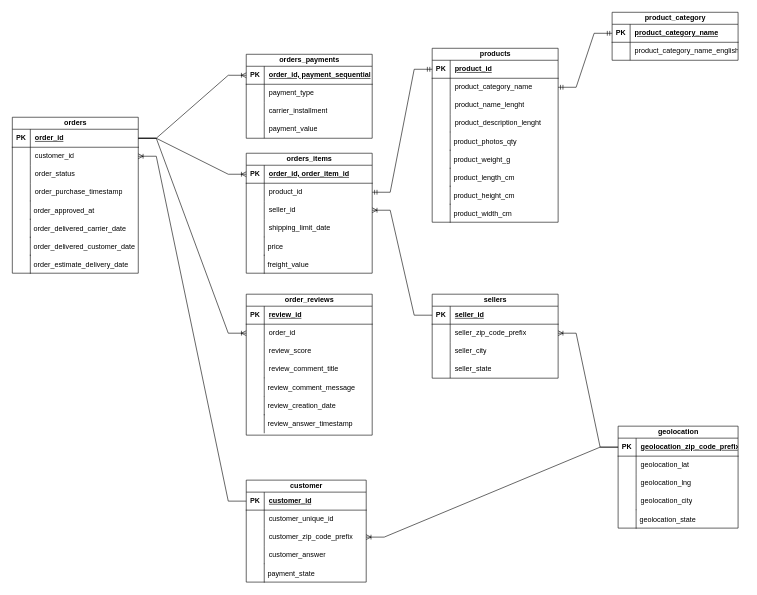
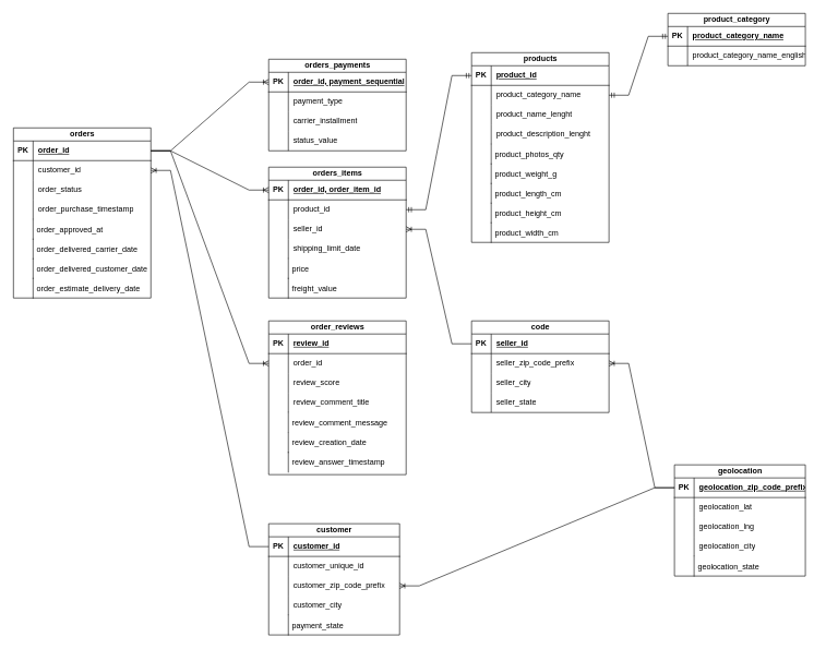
- <mxCell id="14" value="payment_value" style="shape=partialRectangle;connectable=0;fillColor=none;top=0;left=0;bottom=0;right=0;align=left;spacingLeft=6;overflow=hidden;whiteSpace=wrap;html=1;" vertex="1" parent="12"><mxGeometry x="30" width="180" height="30" as="geometry"><mxRectangle width="180" height="30" as="alternateBounds" /></mxGeometry></mxCell>
+ <mxCell id="14" value="status_value" style="shape=partialRectangle;connectable=0;fillColor=none;top=0;left=0;bottom=0;right=0;align=left;spacingLeft=6;overflow=hidden;whiteSpace=wrap;html=1;" vertex="1" parent="12"><mxGeometry x="30" width="180" height="30" as="geometry"><mxRectangle width="180" height="30" as="alternateBounds" /></mxGeometry></mxCell>
- <mxCell id="22" value="sellers" style="shape=table;startSize=20;container=1;collapsible=1;childLayout=tableLayout;fixedRows=1;rowLines=0;fontStyle=1;align=center;resizeLast=1;html=1;" vertex="1" parent="1"><mxGeometry x="720" y="490" width="210" height="140" as="geometry"><mxRectangle x="50" y="90" width="100" height="30" as="alternateBounds" /></mxGeometry></mxCell>
+ <mxCell id="22" value="code" style="shape=table;startSize=20;container=1;collapsible=1;childLayout=tableLayout;fixedRows=1;rowLines=0;fontStyle=1;align=center;resizeLast=1;html=1;" vertex="1" parent="1"><mxGeometry x="720" y="490" width="210" height="140" as="geometry"><mxRectangle x="50" y="90" width="100" height="30" as="alternateBounds" /></mxGeometry></mxCell>
- <mxCell id="64" value="customer_answer" style="shape=partialRectangle;connectable=0;fillColor=none;top=0;left=0;bottom=0;right=0;align=left;spacingLeft=6;overflow=hidden;whiteSpace=wrap;html=1;" vertex="1" parent="62"><mxGeometry x="30" width="170" height="30" as="geometry"><mxRectangle width="170" height="30" as="alternateBounds" /></mxGeometry></mxCell>
+ <mxCell id="64" value="customer_city" style="shape=partialRectangle;connectable=0;fillColor=none;top=0;left=0;bottom=0;right=0;align=left;spacingLeft=6;overflow=hidden;whiteSpace=wrap;html=1;" vertex="1" parent="62"><mxGeometry x="30" width="170" height="30" as="geometry"><mxRectangle width="170" height="30" as="alternateBounds" /></mxGeometry></mxCell>
